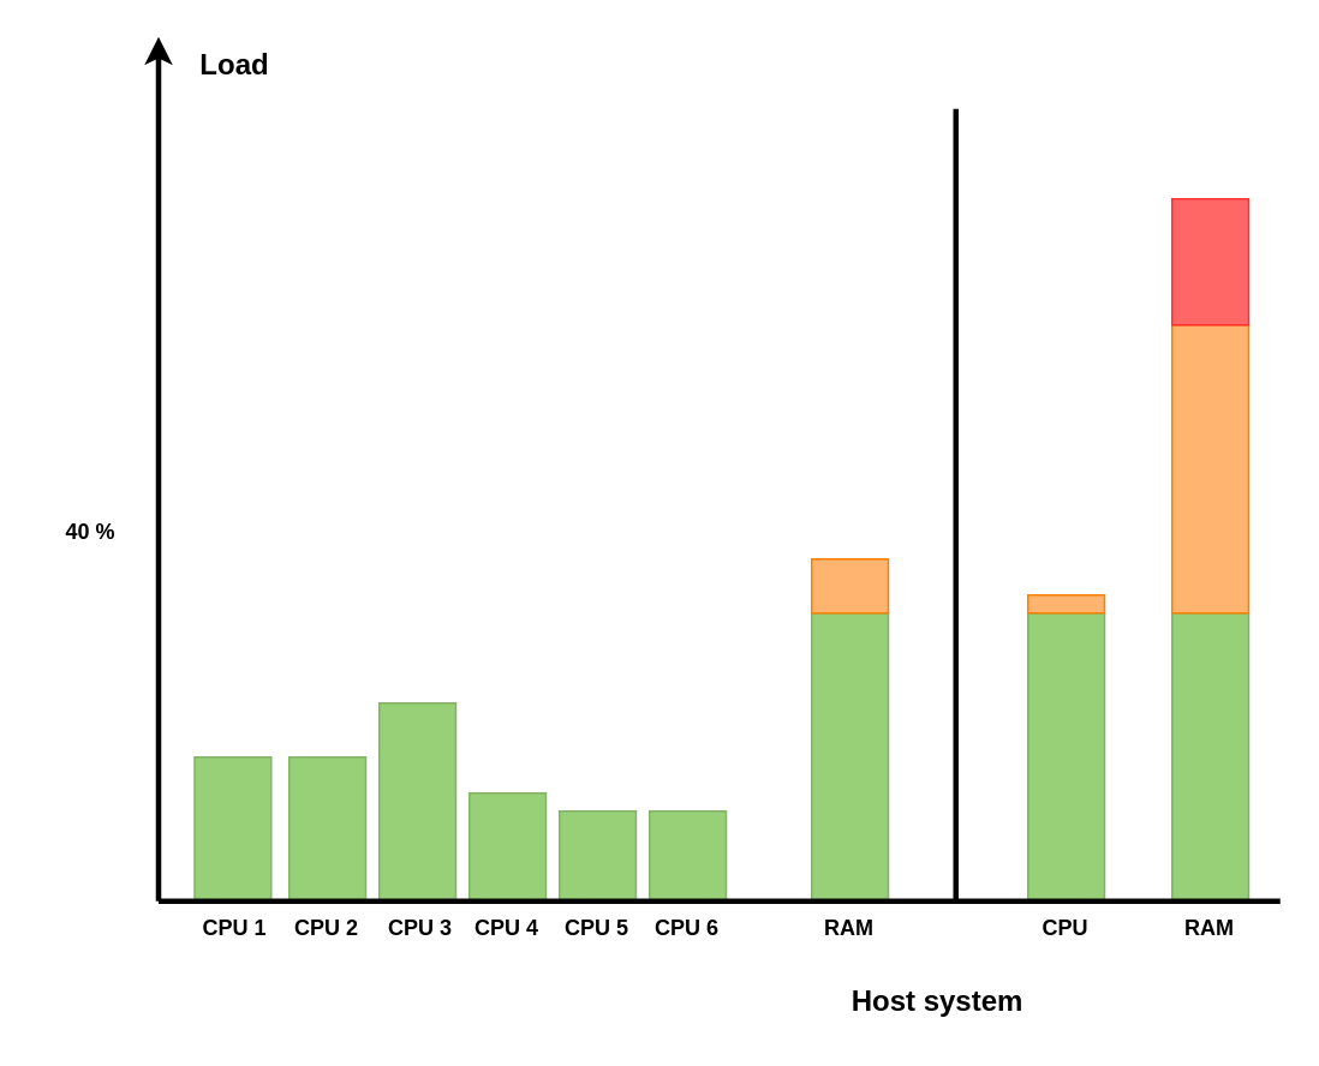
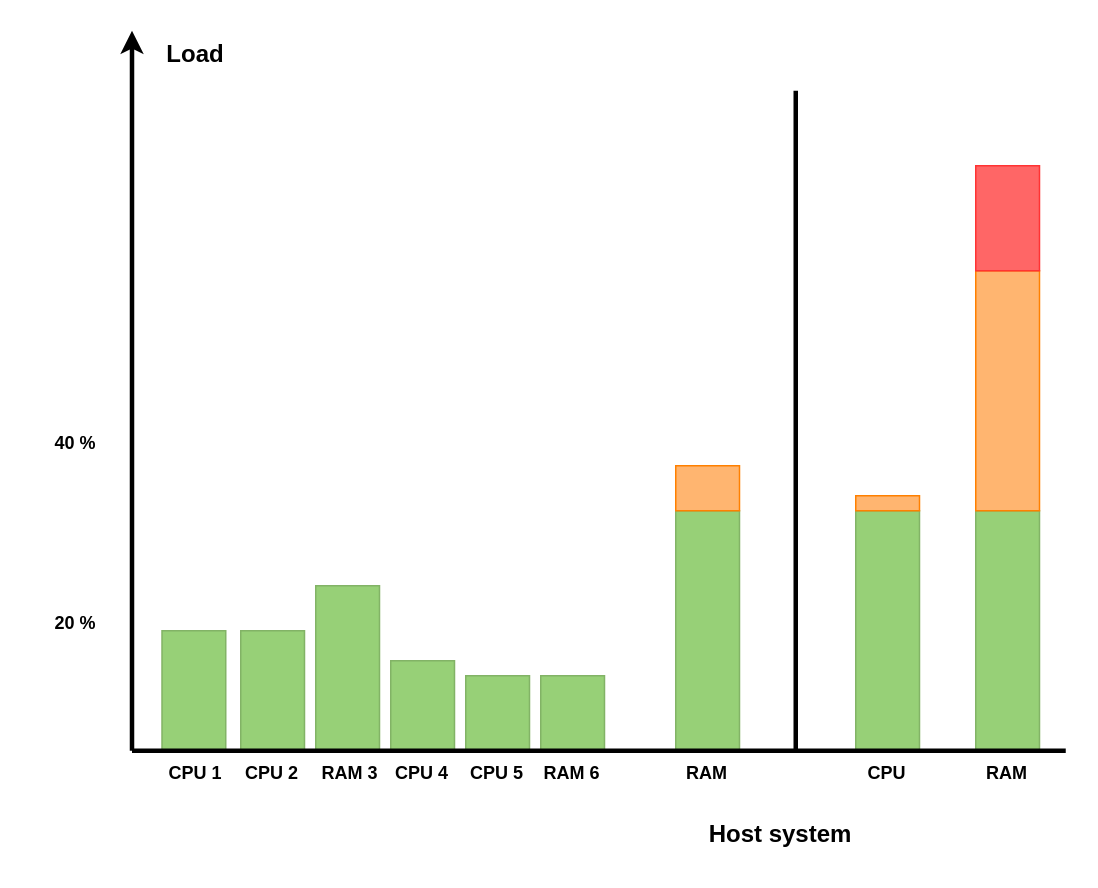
+ <mxCell id="13" value="20 %" style="text;html=1;strokeColor=none;fillColor=none;align=center;verticalAlign=middle;whiteSpace=wrap;rounded=0;fontStyle=1" parent="1" vertex="1"><mxGeometry x="20" y="400" width="60" height="30" as="geometry" /></mxCell>
- <mxCell id="17" value="CPU 3" style="text;html=1;strokeColor=none;fillColor=none;align=center;verticalAlign=middle;whiteSpace=wrap;rounded=0;fontStyle=1" parent="1" vertex="1"><mxGeometry x="202.5" y="500" width="60" height="30" as="geometry" /></mxCell>
+ <mxCell id="17" value="RAM 3" style="text;html=1;strokeColor=none;fillColor=none;align=center;verticalAlign=middle;whiteSpace=wrap;rounded=0;fontStyle=1" parent="1" vertex="1"><mxGeometry x="202.5" y="500" width="60" height="30" as="geometry" /></mxCell>
- <mxCell id="20" value="CPU 6" style="text;html=1;strokeColor=none;fillColor=none;align=center;verticalAlign=middle;whiteSpace=wrap;rounded=0;fontStyle=1" parent="1" vertex="1"><mxGeometry x="351.25" y="500" width="60" height="30" as="geometry" /></mxCell>
+ <mxCell id="20" value="RAM 6" style="text;html=1;strokeColor=none;fillColor=none;align=center;verticalAlign=middle;whiteSpace=wrap;rounded=0;fontStyle=1" parent="1" vertex="1"><mxGeometry x="351.25" y="500" width="60" height="30" as="geometry" /></mxCell>
